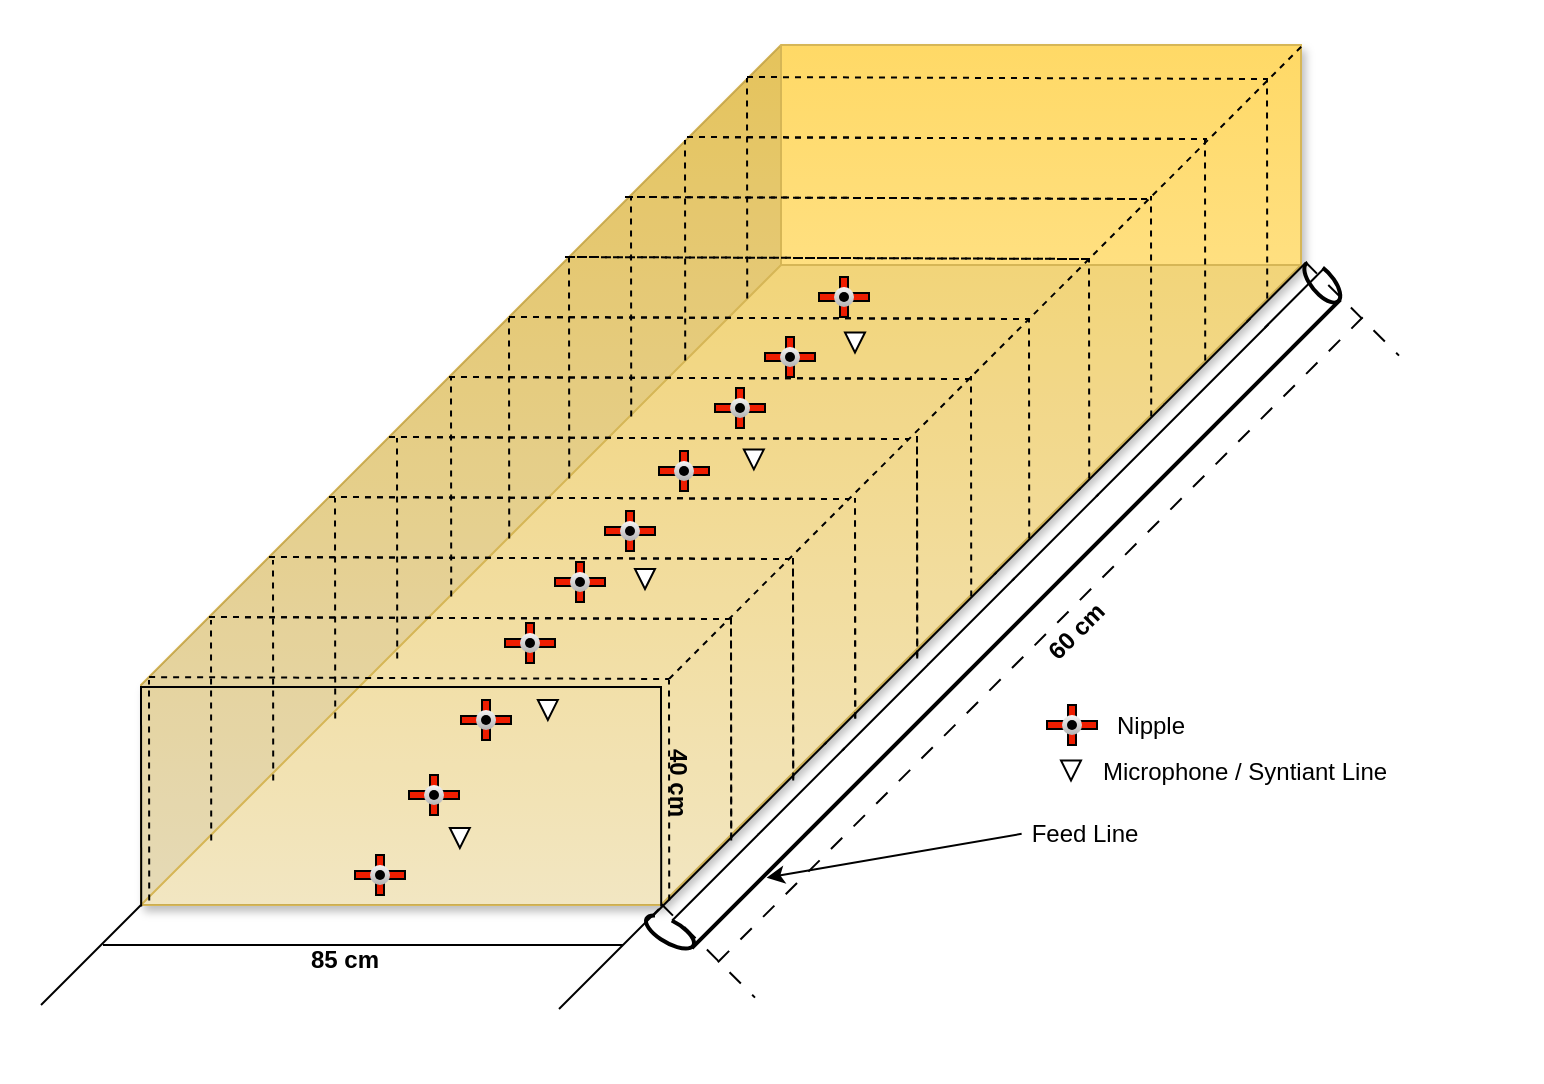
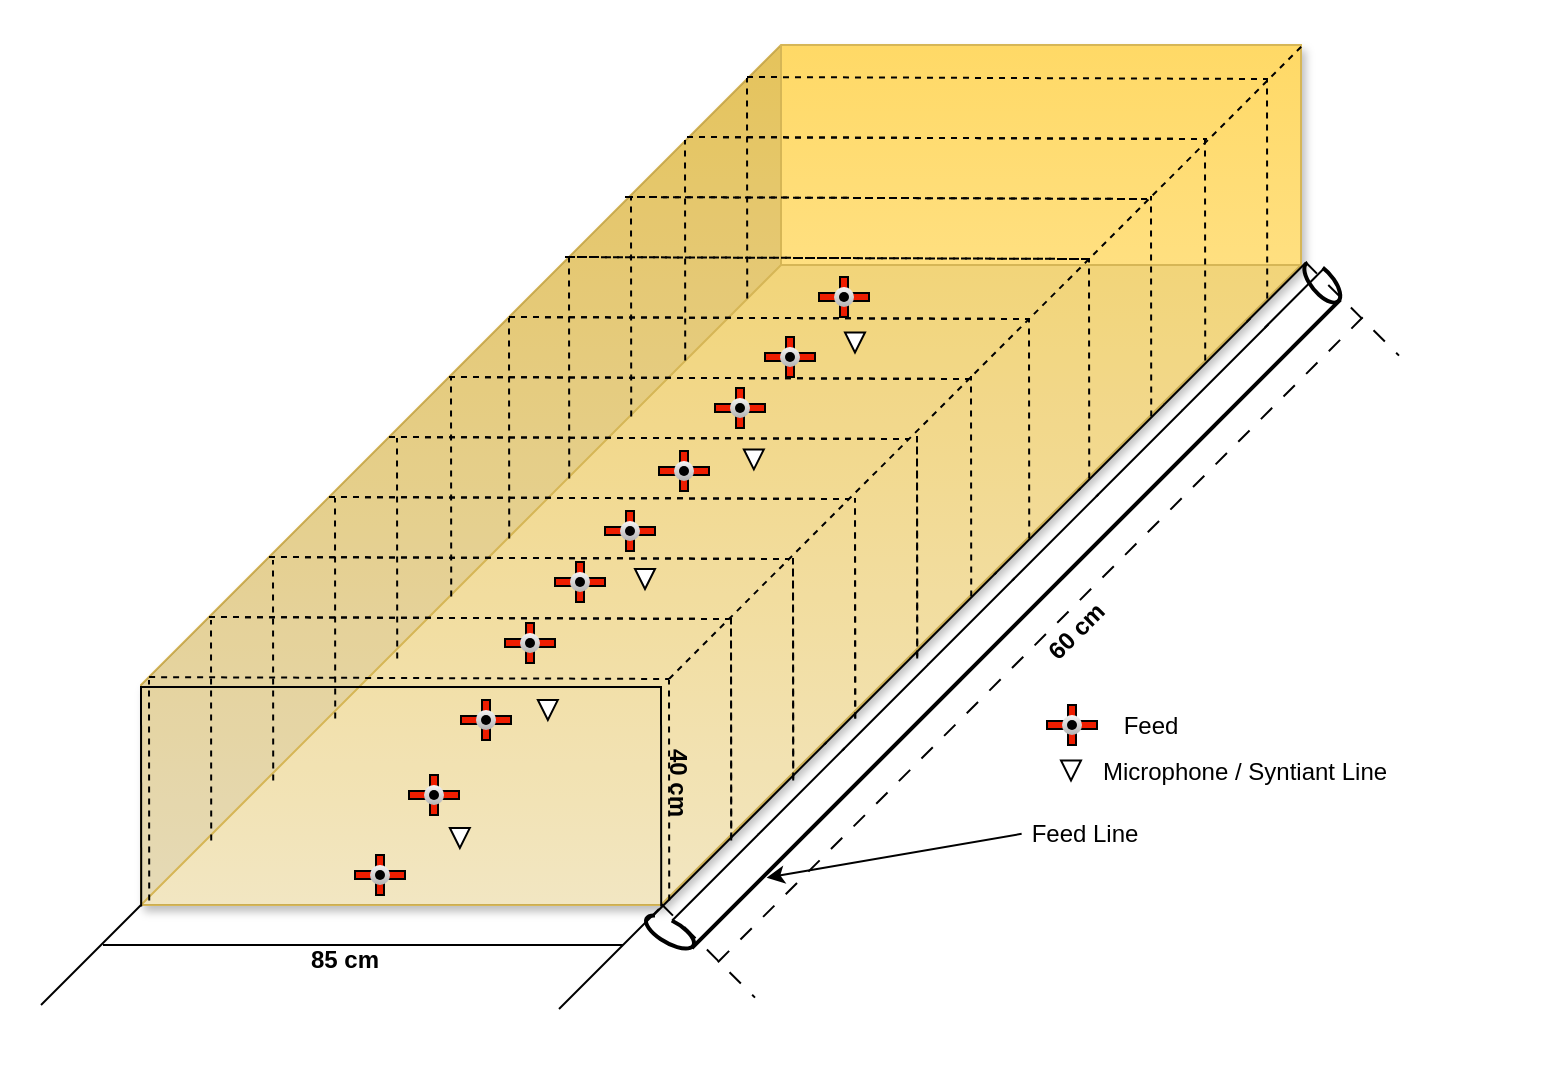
- <mxCell id="134" value="Nipple " style="text;html=1;align=center;verticalAlign=middle;resizable=0;points=[];autosize=1;strokeColor=none;fillColor=none;" vertex="1" parent="1"><mxGeometry x="545" y="346" width="60" height="30" as="geometry" /></mxCell>
+ <mxCell id="134" value="Feed " style="text;html=1;align=center;verticalAlign=middle;resizable=0;points=[];autosize=1;strokeColor=none;fillColor=none;" vertex="1" parent="1"><mxGeometry x="545" y="346" width="60" height="30" as="geometry" /></mxCell>
